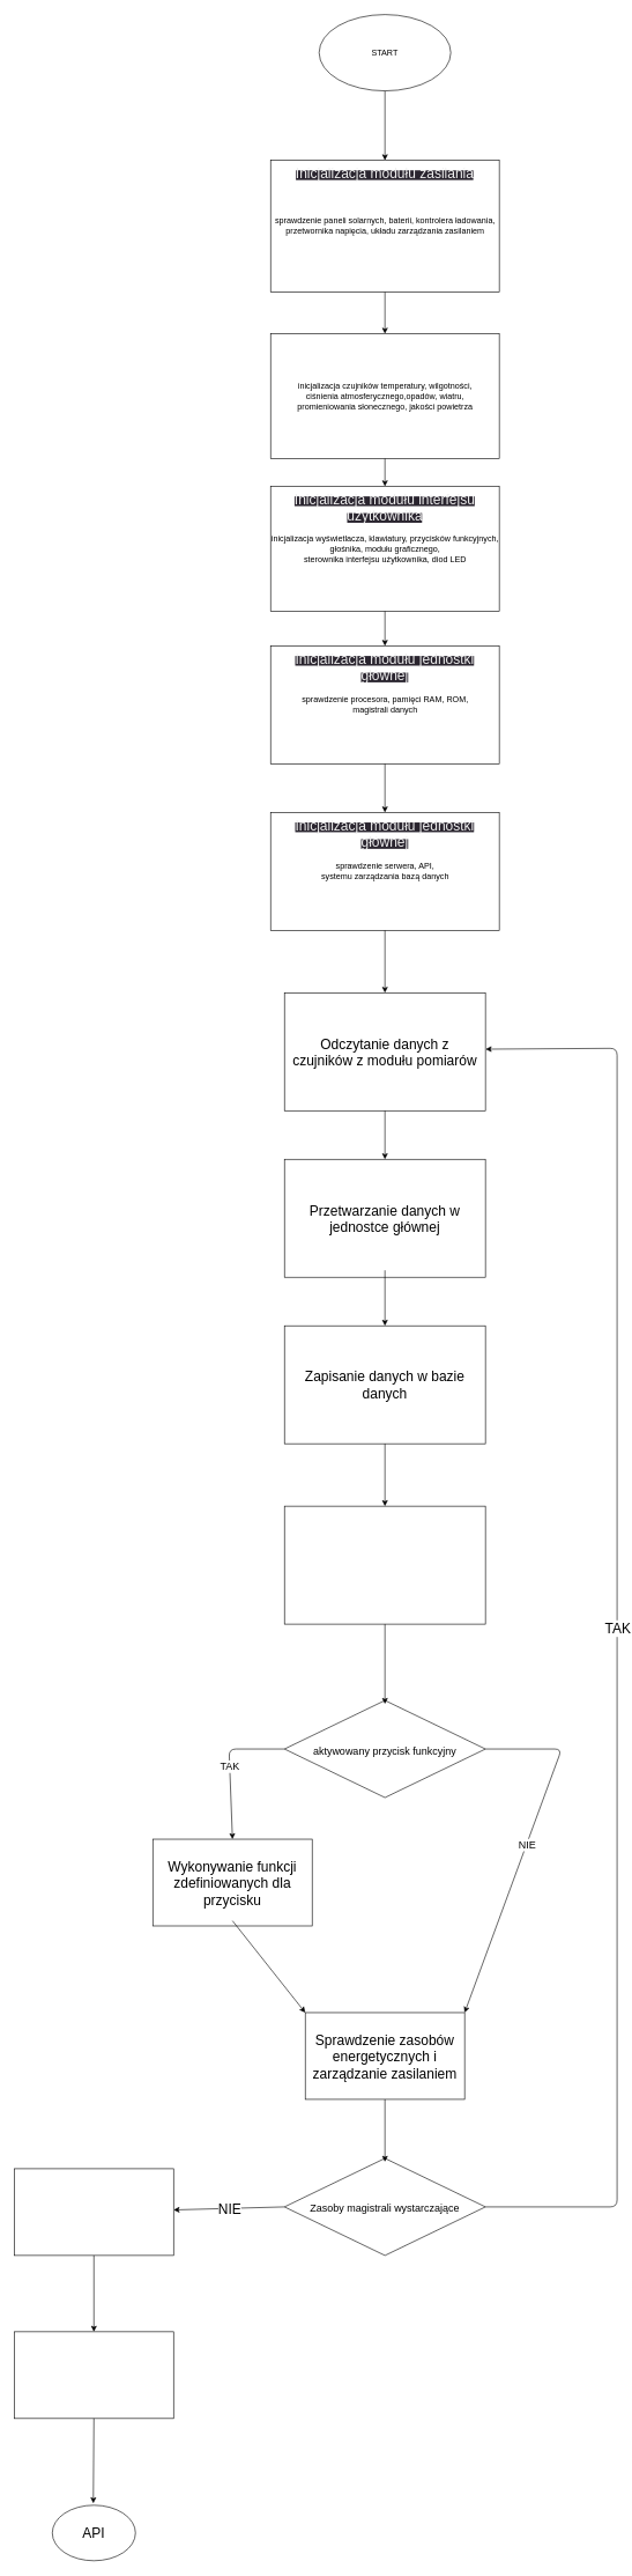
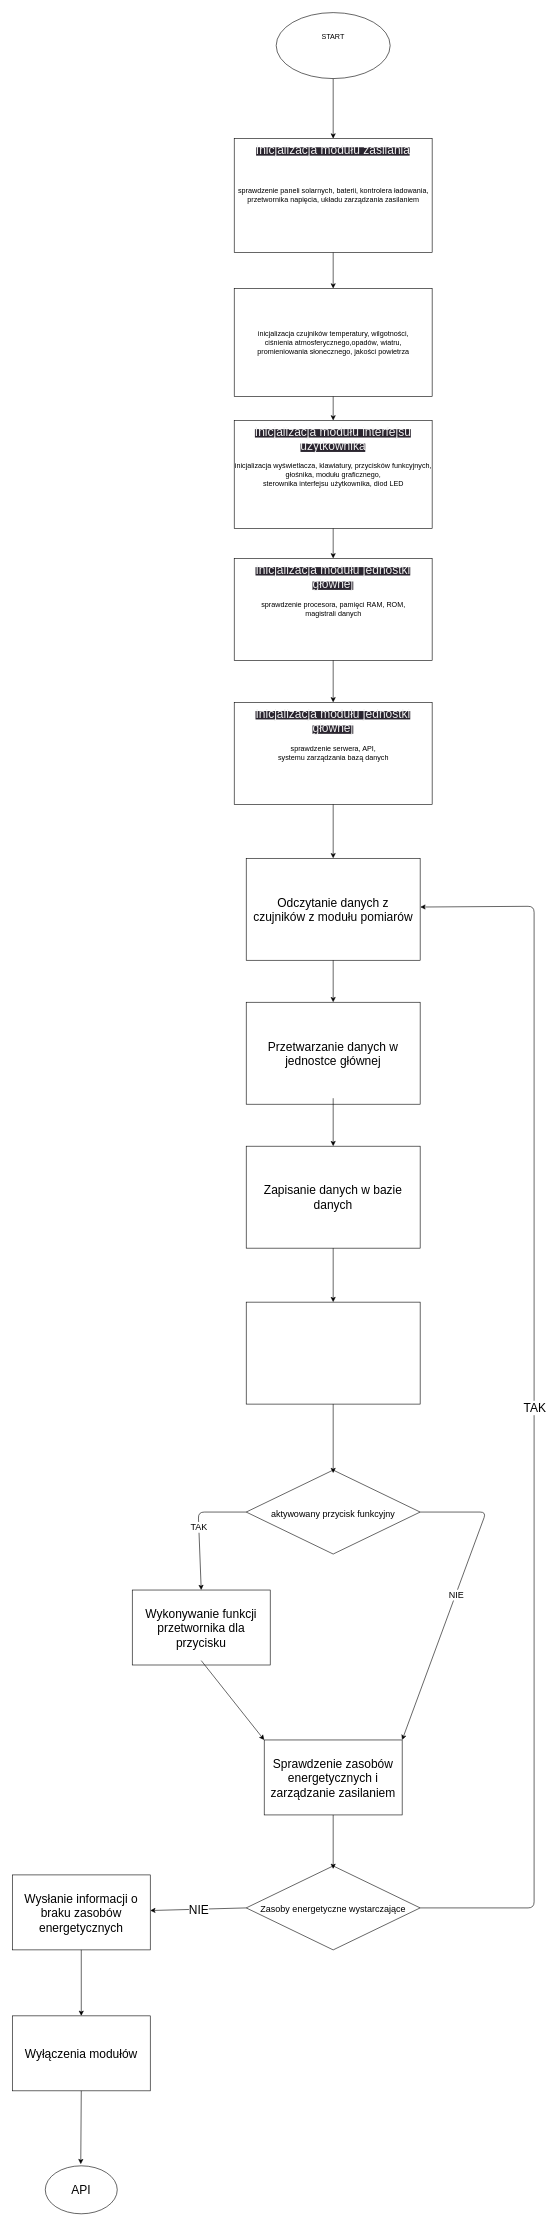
- <mxCell id="4" value="START" style="text;html=1;strokeColor=none;fillColor=none;align=center;verticalAlign=middle;whiteSpace=wrap;rounded=0;" vertex="1" parent="2"><mxGeometry x="65" y="40" width="60" height="30" as="geometry" /></mxCell>
+ <mxCell id="4" value="START" style="text;html=1;strokeColor=none;fillColor=none;align=center;verticalAlign=middle;whiteSpace=wrap;rounded=0;" vertex="1" parent="2"><mxGeometry x="65" y="25" width="60" height="30" as="geometry" /></mxCell>
- <mxCell id="49" value="&lt;font style=&quot;font-size: 20px;&quot;&gt;Wykonywanie funkcji zdefiniowanych dla przycisku&lt;/font&gt;" style="text;html=1;strokeColor=none;fillColor=none;align=center;verticalAlign=middle;whiteSpace=wrap;rounded=0;fontSize=20;" vertex="1" parent="47"><mxGeometry x="7.931" y="7.353" width="214.138" height="110.294" as="geometry" /></mxCell>
+ <mxCell id="49" value="&lt;font style=&quot;font-size: 20px;&quot;&gt;Wykonywanie funkcji przetwornika dla przycisku&lt;/font&gt;" style="text;html=1;strokeColor=none;fillColor=none;align=center;verticalAlign=middle;whiteSpace=wrap;rounded=0;fontSize=20;" vertex="1" parent="47"><mxGeometry x="7.931" y="7.353" width="214.138" height="110.294" as="geometry" /></mxCell>
- <mxCell id="56" value="&lt;span style=&quot;font-size: 15px;&quot;&gt;Zasoby magistrali wystarczające&lt;/span&gt;" style="text;html=1;strokeColor=none;fillColor=none;align=center;verticalAlign=middle;whiteSpace=wrap;rounded=0;fontSize=20;" vertex="1" parent="54"><mxGeometry y="5" width="290" height="130" as="geometry" /></mxCell>
+ <mxCell id="56" value="&lt;span style=&quot;font-size: 15px;&quot;&gt;Zasoby energetyczne wystarczające&lt;/span&gt;" style="text;html=1;strokeColor=none;fillColor=none;align=center;verticalAlign=middle;whiteSpace=wrap;rounded=0;fontSize=20;" vertex="1" parent="54"><mxGeometry y="5" width="290" height="130" as="geometry" /></mxCell>
+ <mxCell id="64" value="Wysłanie informacji o braku zasobów energetycznych" style="text;html=1;strokeColor=none;fillColor=none;align=center;verticalAlign=middle;whiteSpace=wrap;rounded=0;fontSize=20;" vertex="1" parent="62"><mxGeometry x="7.931" y="7.353" width="214.138" height="110.294" as="geometry" /></mxCell>
+ <mxCell id="68" value="Wyłączenia modułów" style="text;html=1;strokeColor=none;fillColor=none;align=center;verticalAlign=middle;whiteSpace=wrap;rounded=0;fontSize=20;" vertex="1" parent="66"><mxGeometry x="7.931" y="7.353" width="214.138" height="110.294" as="geometry" /></mxCell>
